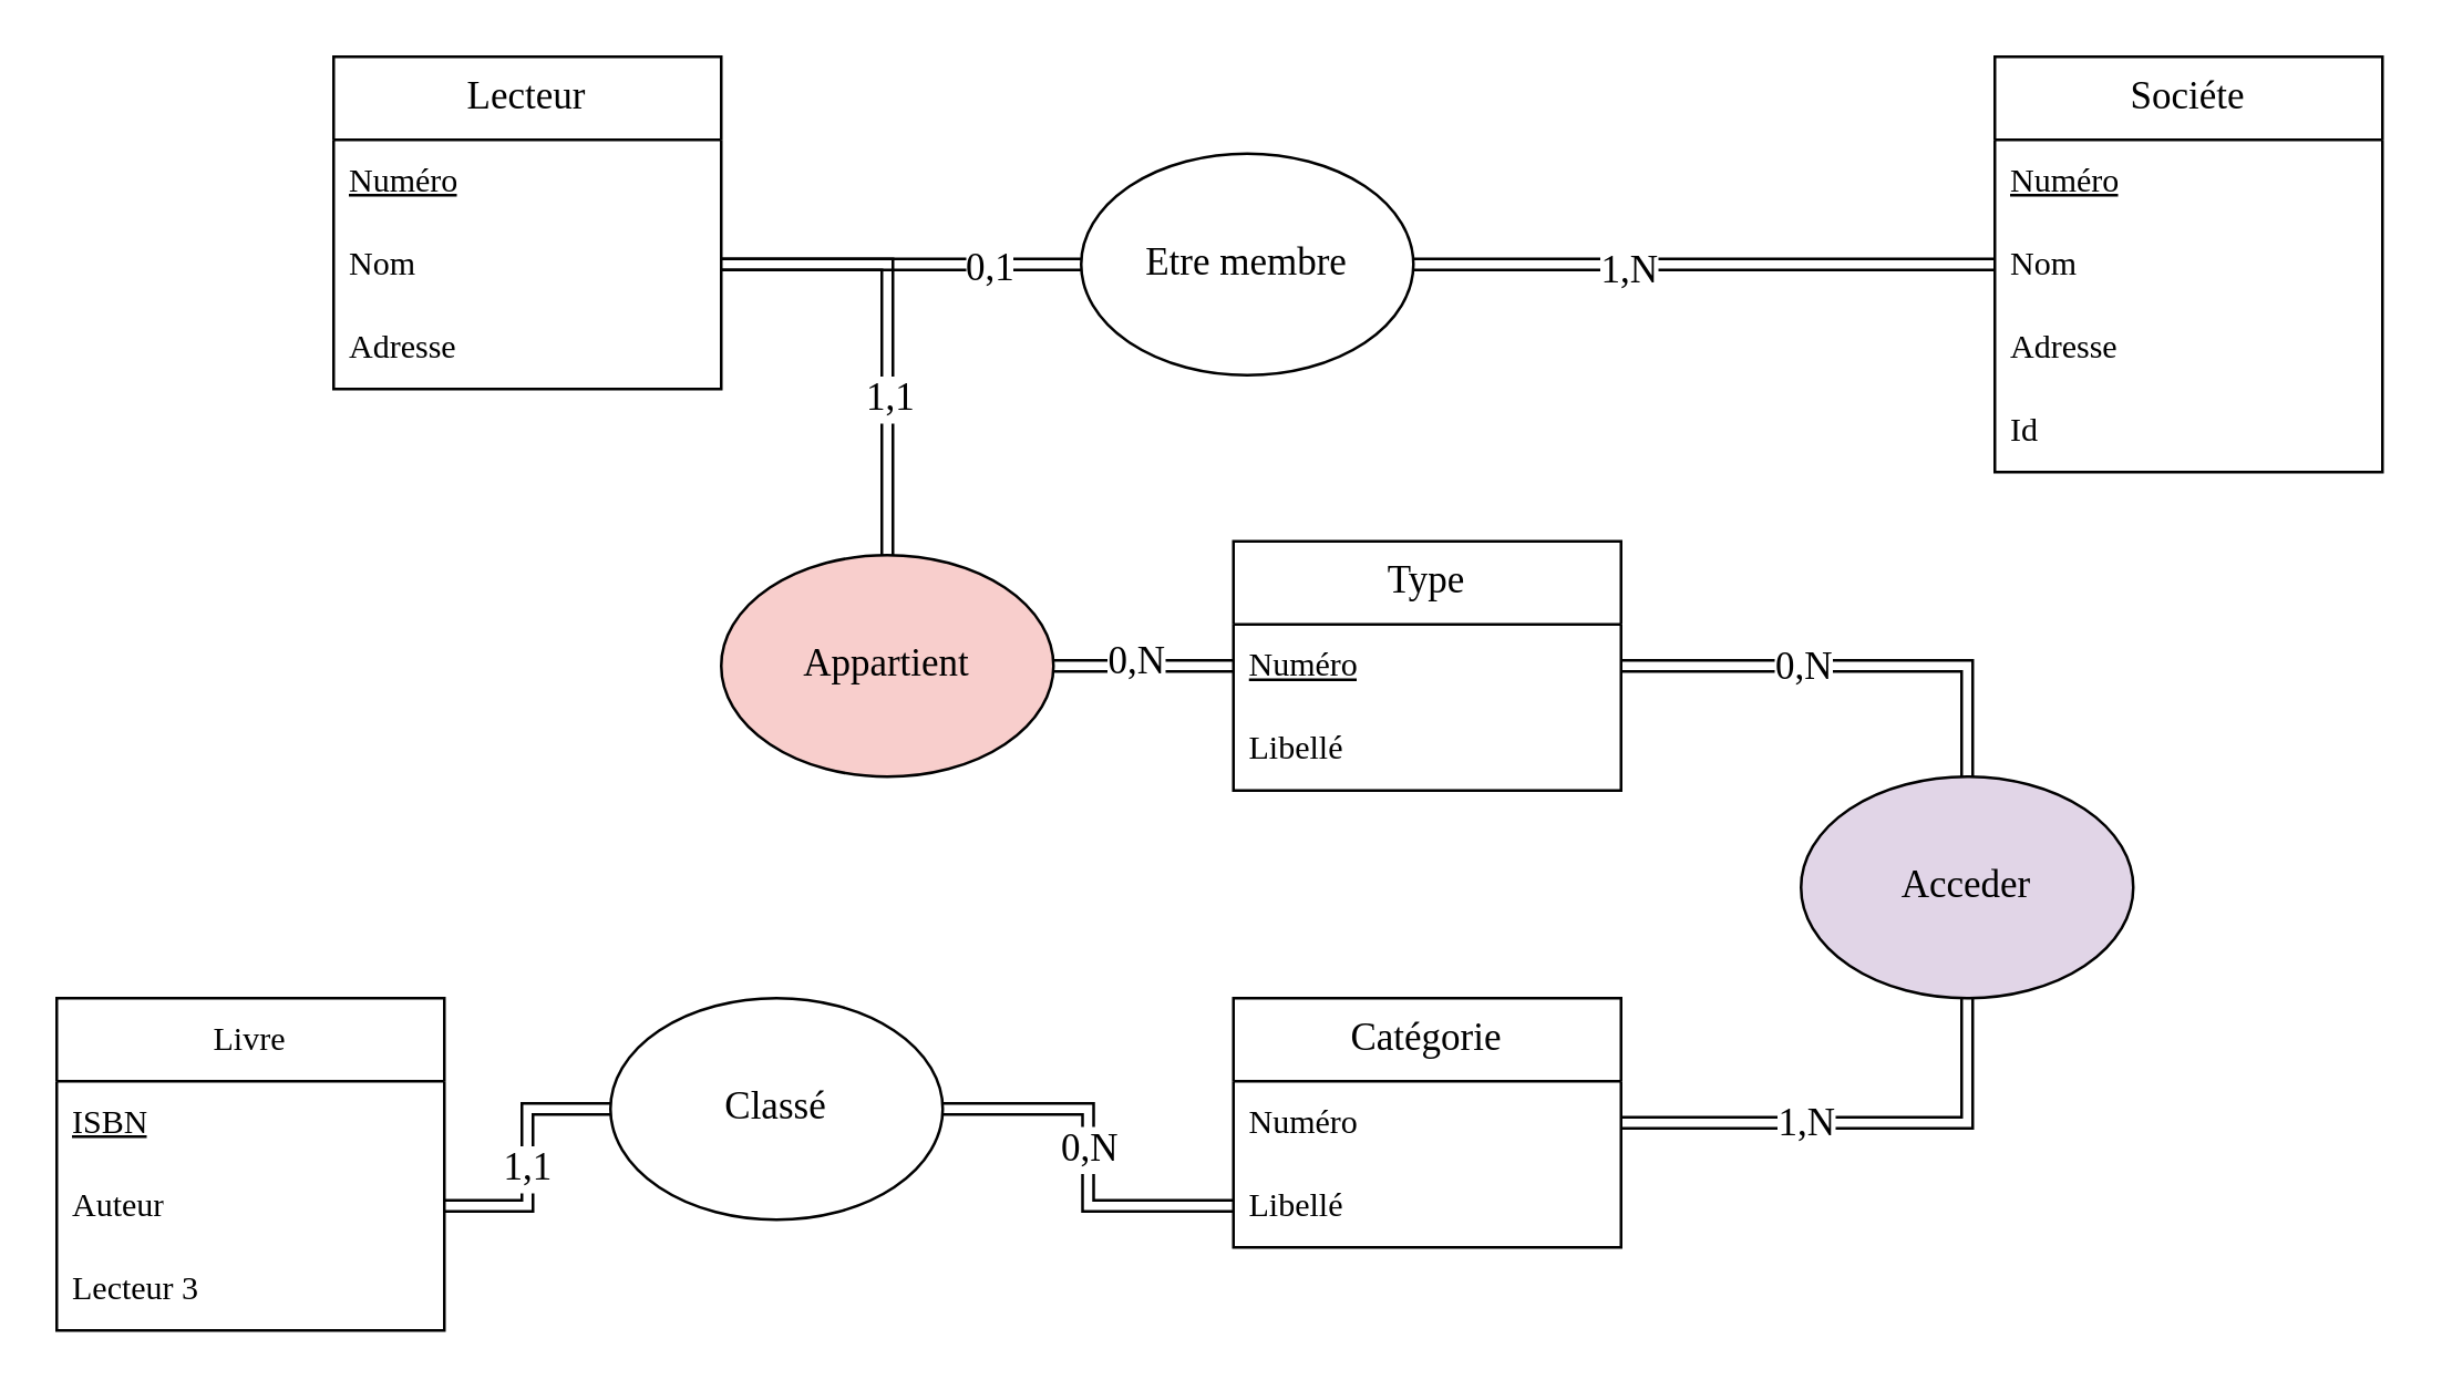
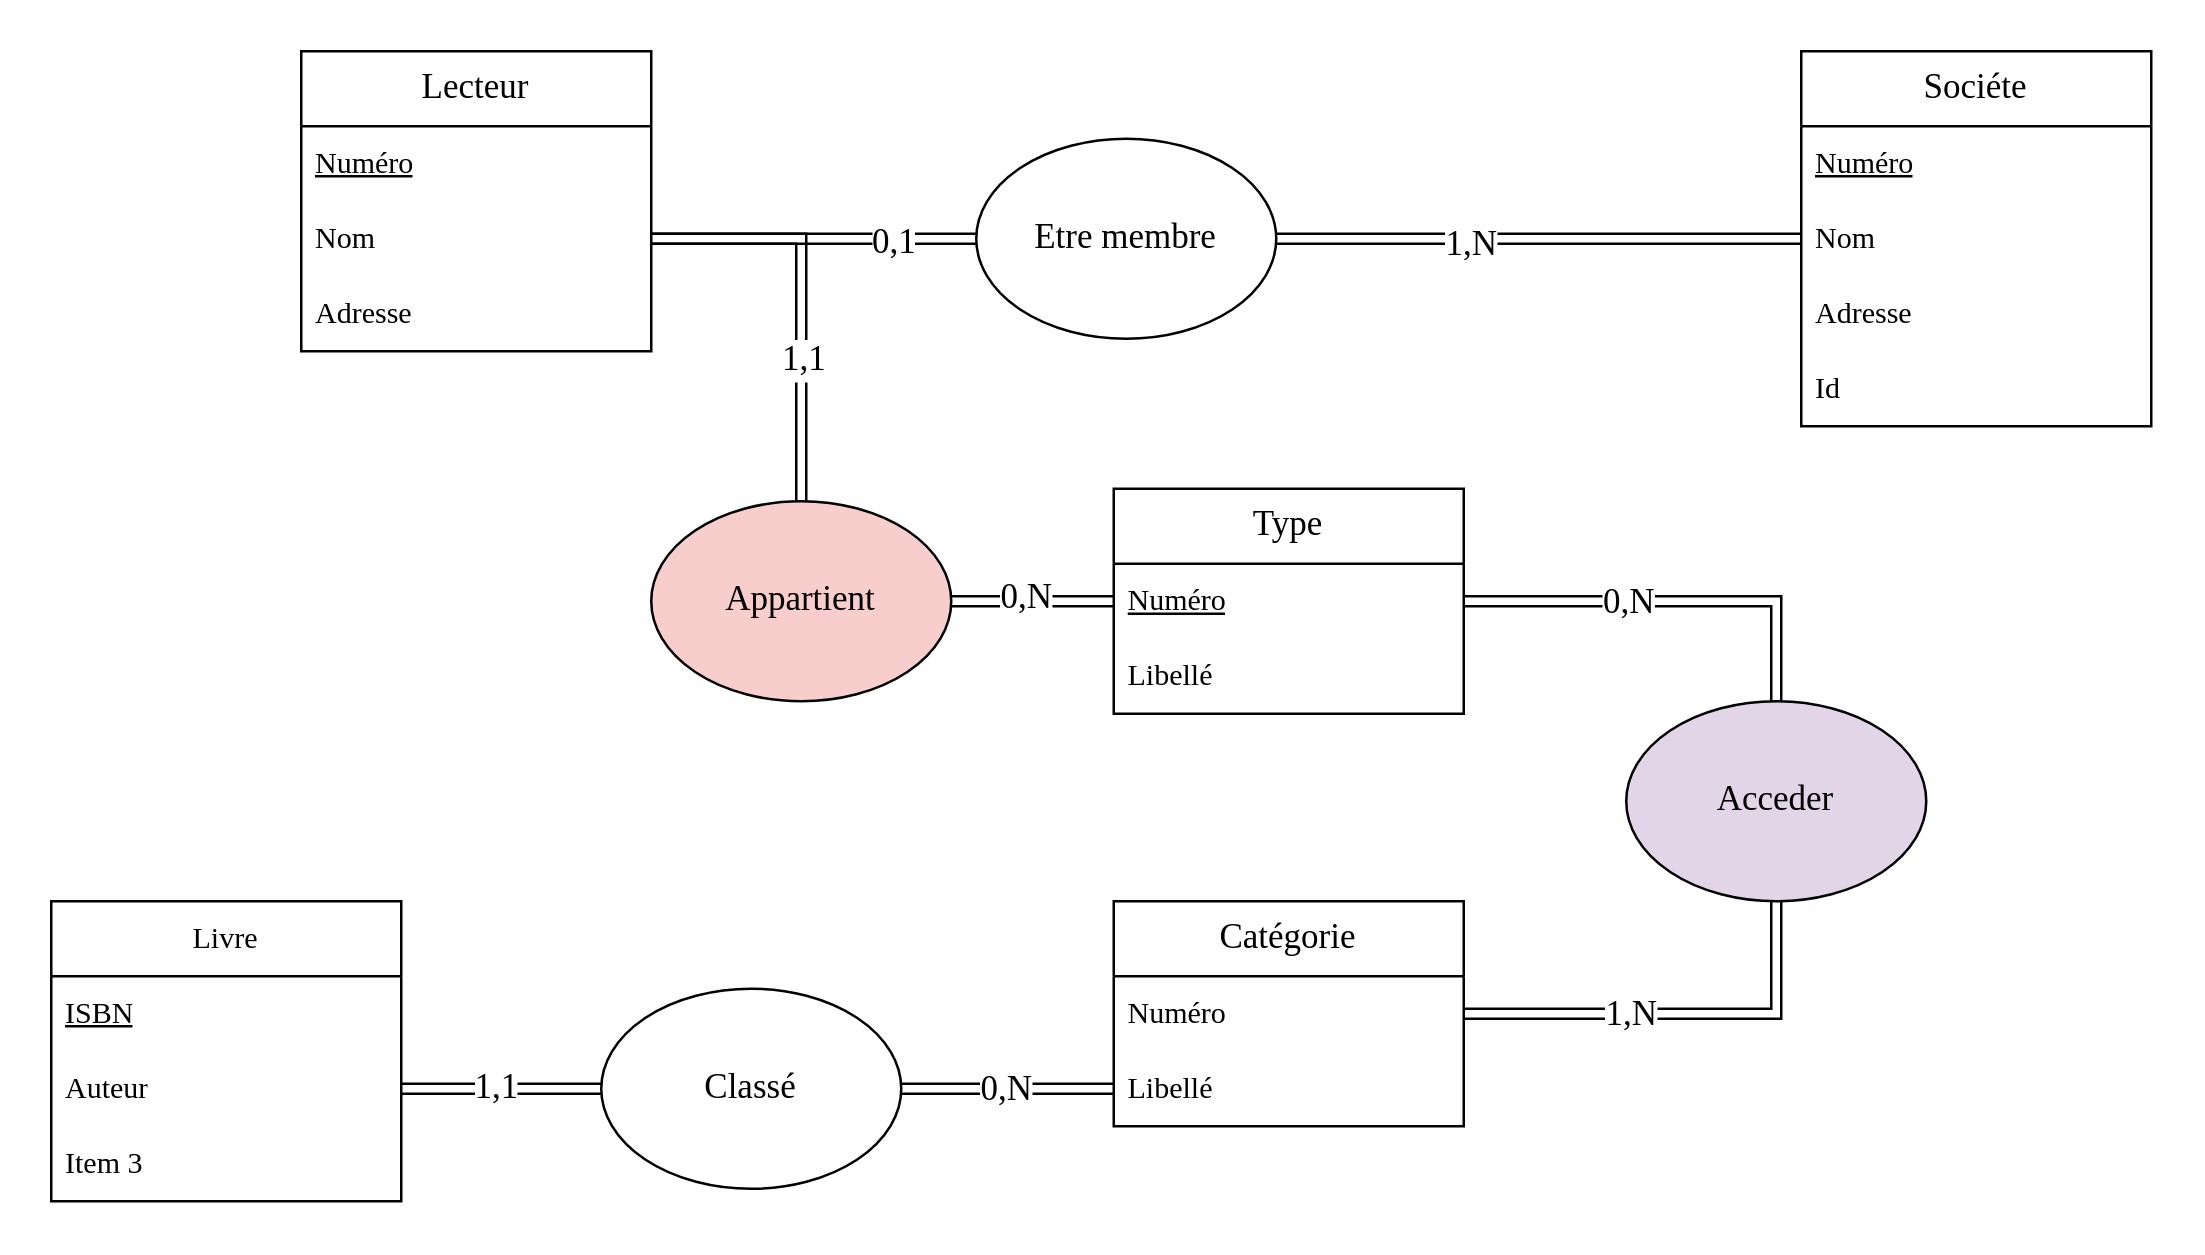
- <mxCell id="23" value="&lt;font style=&quot;font-size: 14px;&quot;&gt;Classé&lt;/font&gt;" style="ellipse;whiteSpace=wrap;html=1;fontFamily=FiraCode Nerd Font Propo;" parent="1" vertex="1"><mxGeometry x="220" y="360" width="120" height="80" as="geometry" /></mxCell>
+ <mxCell id="23" value="&lt;font style=&quot;font-size: 14px;&quot;&gt;Classé&lt;/font&gt;" style="ellipse;whiteSpace=wrap;html=1;fontFamily=FiraCode Nerd Font Propo;" parent="1" vertex="1"><mxGeometry x="240" y="395" width="120" height="80" as="geometry" /></mxCell>
- <mxCell id="8" value="Lecteur 3" style="text;strokeColor=none;fillColor=none;align=left;verticalAlign=middle;spacingLeft=4;spacingRight=4;overflow=hidden;points=[[0,0.5],[1,0.5]];portConstraint=eastwest;rotatable=0;whiteSpace=wrap;html=1;fontFamily=FiraCode Nerd Font Propo;" parent="5" vertex="1"><mxGeometry y="90" width="140" height="30" as="geometry" /></mxCell>
+ <mxCell id="8" value="Item 3" style="text;strokeColor=none;fillColor=none;align=left;verticalAlign=middle;spacingLeft=4;spacingRight=4;overflow=hidden;points=[[0,0.5],[1,0.5]];portConstraint=eastwest;rotatable=0;whiteSpace=wrap;html=1;fontFamily=FiraCode Nerd Font Propo;" parent="5" vertex="1"><mxGeometry y="90" width="140" height="30" as="geometry" /></mxCell>
